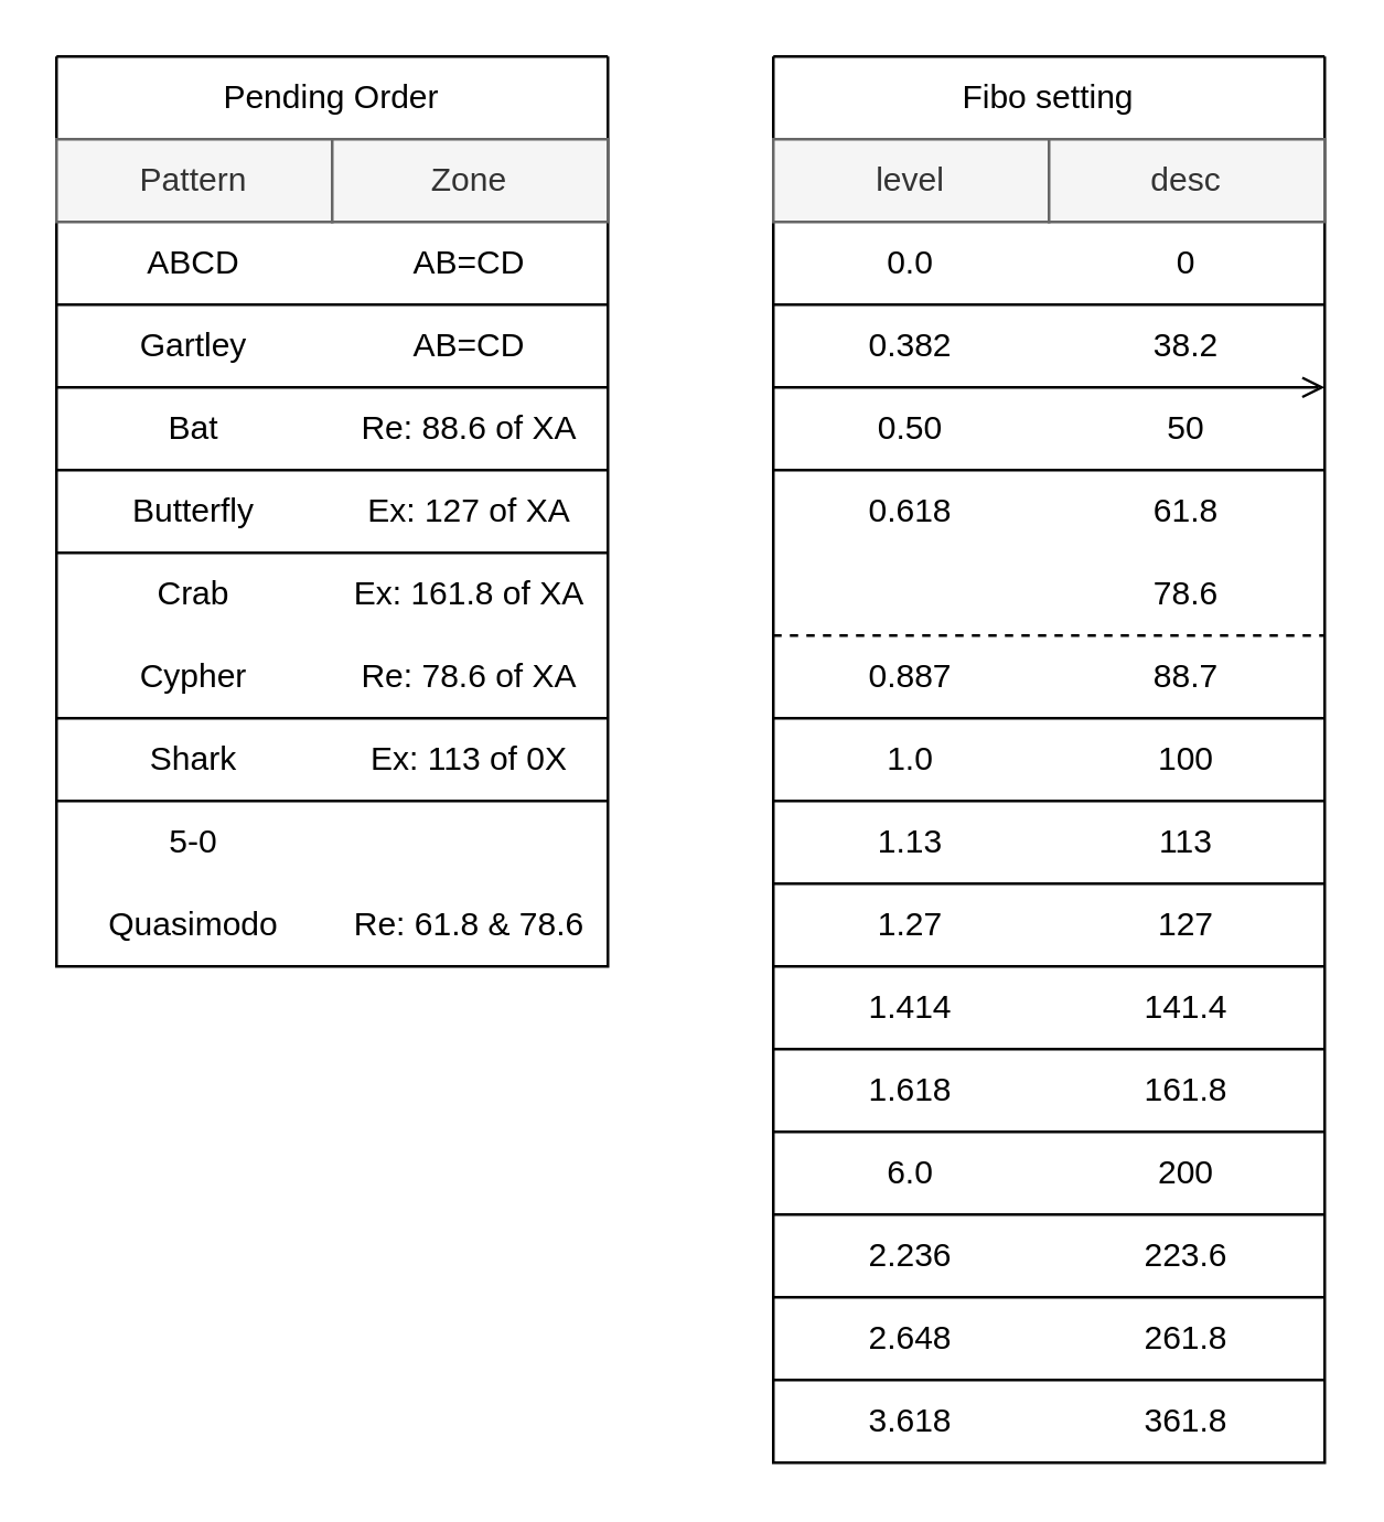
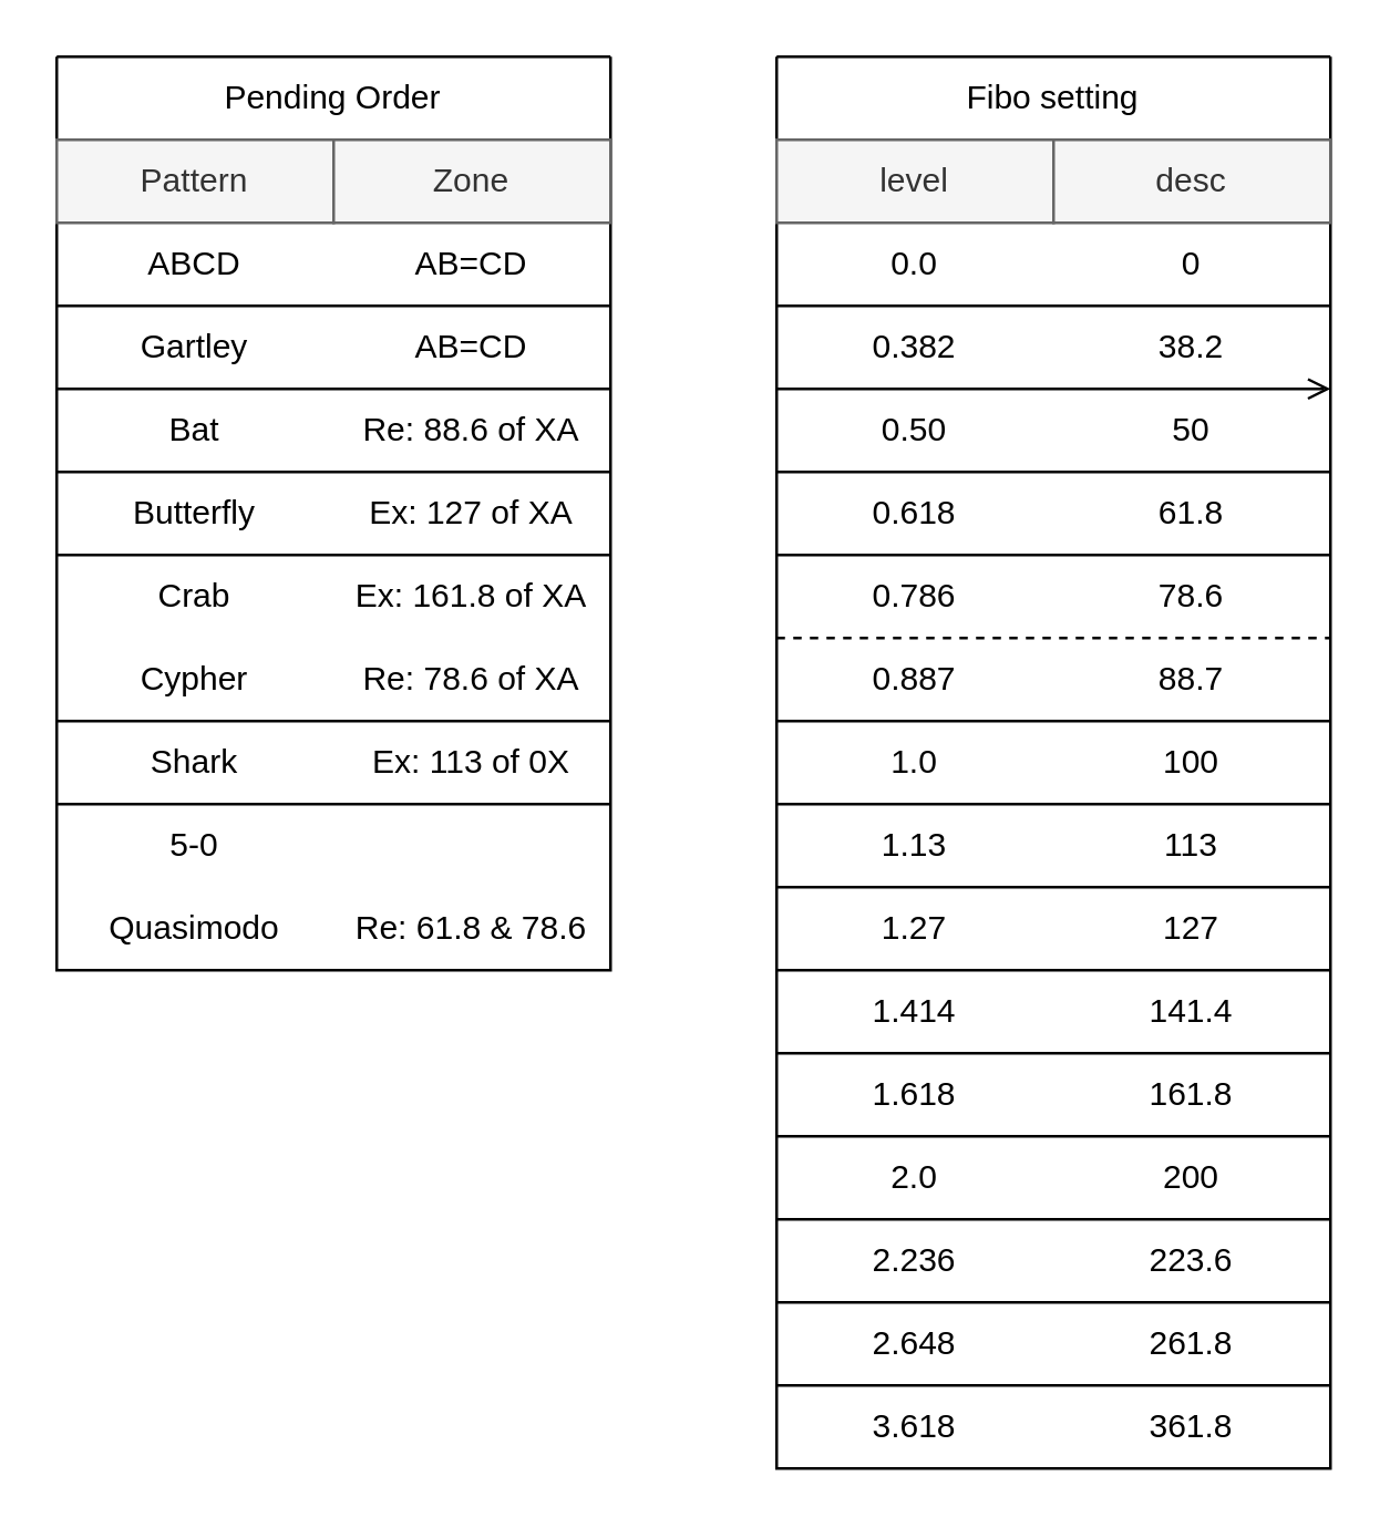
+ <mxCell id="52" value="" style="endArrow=none;html=1;rounded=0;exitX=0;exitY=0;exitDx=0;exitDy=0;entryX=1;entryY=0;entryDx=0;entryDy=0;" edge="1" parent="29" source="38" target="39"><mxGeometry width="50" height="50" relative="1" as="geometry"><mxPoint x="210" y="190" as="sourcePoint" /><mxPoint x="260" y="140" as="targetPoint" /></mxGeometry></mxCell>
+ <mxCell id="38" value="0.786" style="text;html=1;align=center;verticalAlign=middle;whiteSpace=wrap;rounded=0;" vertex="1" parent="29"><mxGeometry y="180" width="100" height="30" as="geometry" /></mxCell>
- <mxCell id="65" value="6.0" style="text;html=1;align=center;verticalAlign=middle;whiteSpace=wrap;rounded=0;" vertex="1" parent="29"><mxGeometry y="390" width="100" height="30" as="geometry" /></mxCell>
+ <mxCell id="65" value="2.0" style="text;html=1;align=center;verticalAlign=middle;whiteSpace=wrap;rounded=0;" vertex="1" parent="29"><mxGeometry y="390" width="100" height="30" as="geometry" /></mxCell>
